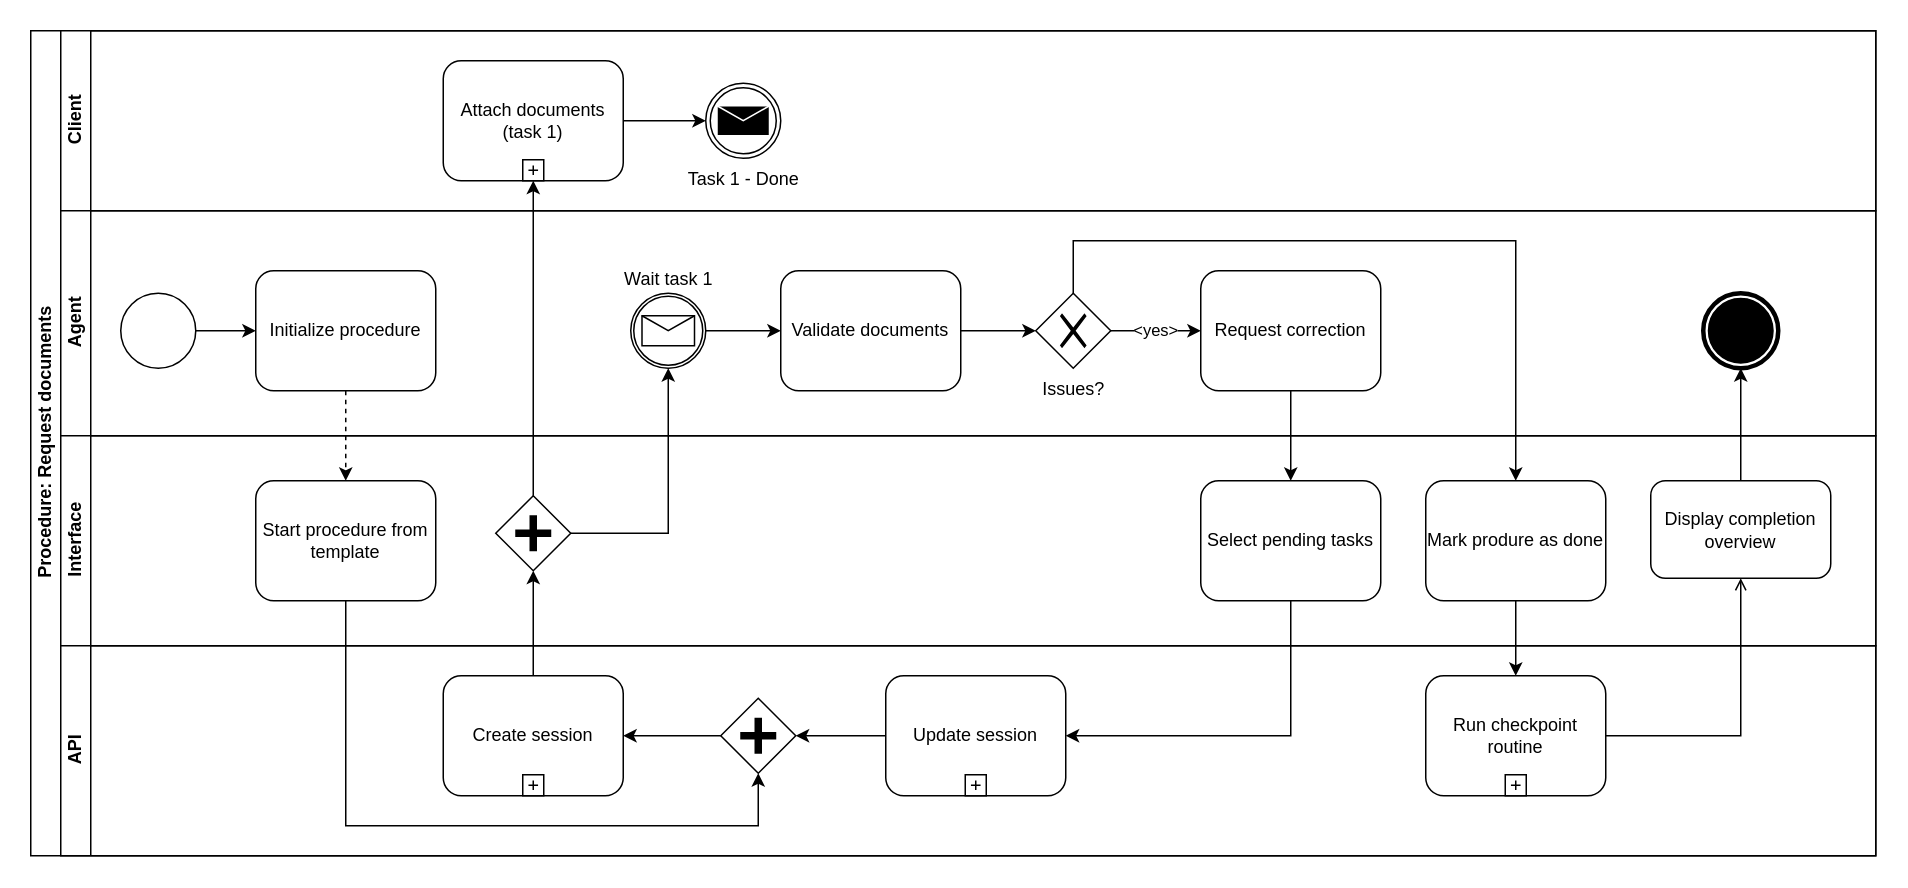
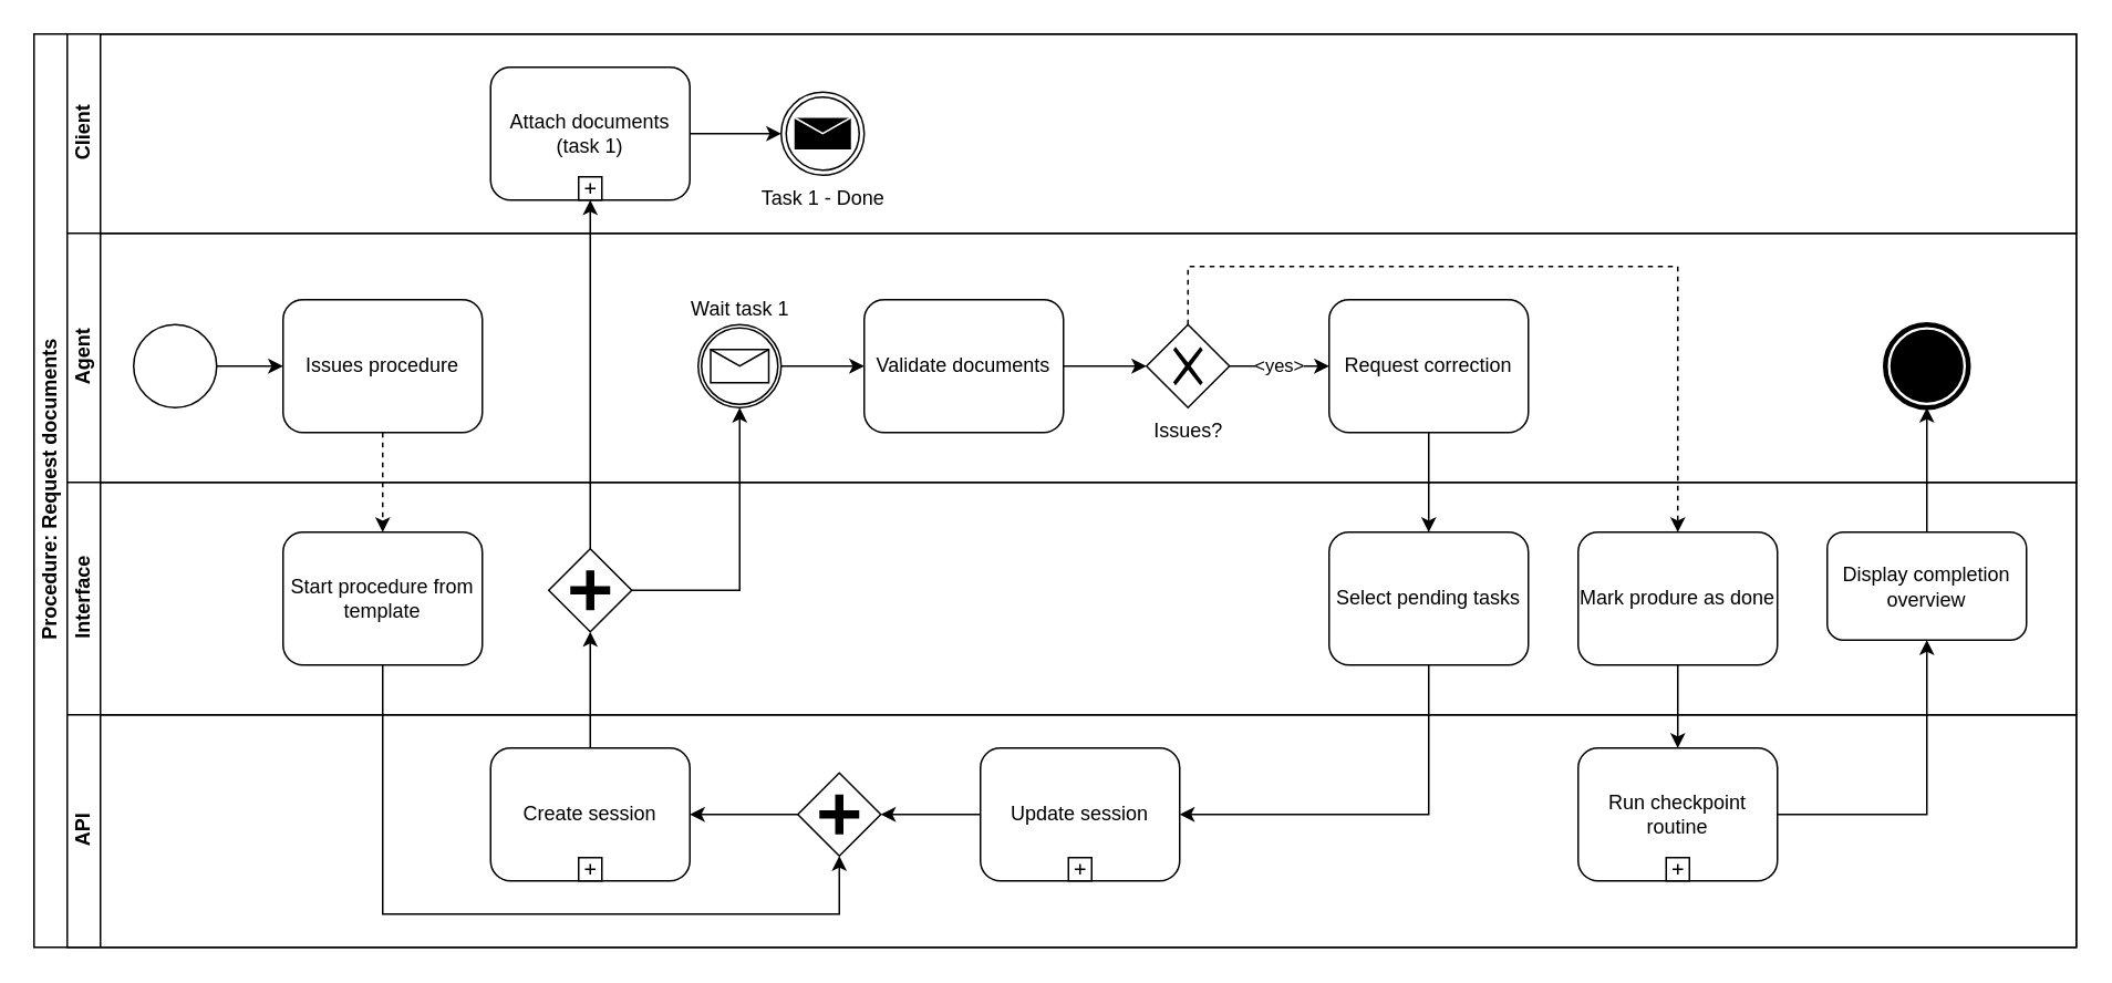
- <mxCell id="9" value="" style="edgeStyle=orthogonalEdgeStyle;rounded=0;orthogonalLoop=1;jettySize=auto;html=1;exitX=0.5;exitY=0;exitDx=0;exitDy=0;" parent="2" source="18" target="27" edge="1"><mxGeometry relative="1" as="geometry"><mxPoint x="900" y="110" as="sourcePoint" /><mxPoint x="990" y="310" as="targetPoint" /><Array as="points"><mxPoint x="695" y="140" /><mxPoint x="990" y="140" /></Array></mxGeometry></mxCell>
+ <mxCell id="9" value="" style="edgeStyle=orthogonalEdgeStyle;rounded=0;orthogonalLoop=1;jettySize=auto;html=1;exitX=0.5;exitY=0;exitDx=0;exitDy=0;dashed=1;" parent="2" source="18" target="27" edge="1"><mxGeometry relative="1" as="geometry"><mxPoint x="900" y="110" as="sourcePoint" /><mxPoint x="990" y="310" as="targetPoint" /><Array as="points"><mxPoint x="695" y="140" /><mxPoint x="990" y="140" /></Array></mxGeometry></mxCell>
- <mxCell id="21" value="Initialize procedure" style="shape=ext;rounded=1;html=1;whiteSpace=wrap;" parent="11" vertex="1"><mxGeometry x="130" y="40" width="120" height="80" as="geometry" /></mxCell>
+ <mxCell id="21" value="Issues procedure" style="shape=ext;rounded=1;html=1;whiteSpace=wrap;" parent="11" vertex="1"><mxGeometry x="130" y="40" width="120" height="80" as="geometry" /></mxCell>
- <mxCell id="36" style="edgeStyle=orthogonalEdgeStyle;rounded=0;orthogonalLoop=1;jettySize=auto;html=1;endArrow=open;" parent="2" source="43" target="28" edge="1"><mxGeometry relative="1" as="geometry" /></mxCell>
+ <mxCell id="36" style="edgeStyle=orthogonalEdgeStyle;rounded=0;orthogonalLoop=1;jettySize=auto;html=1;" parent="2" source="43" target="28" edge="1"><mxGeometry relative="1" as="geometry" /></mxCell>
